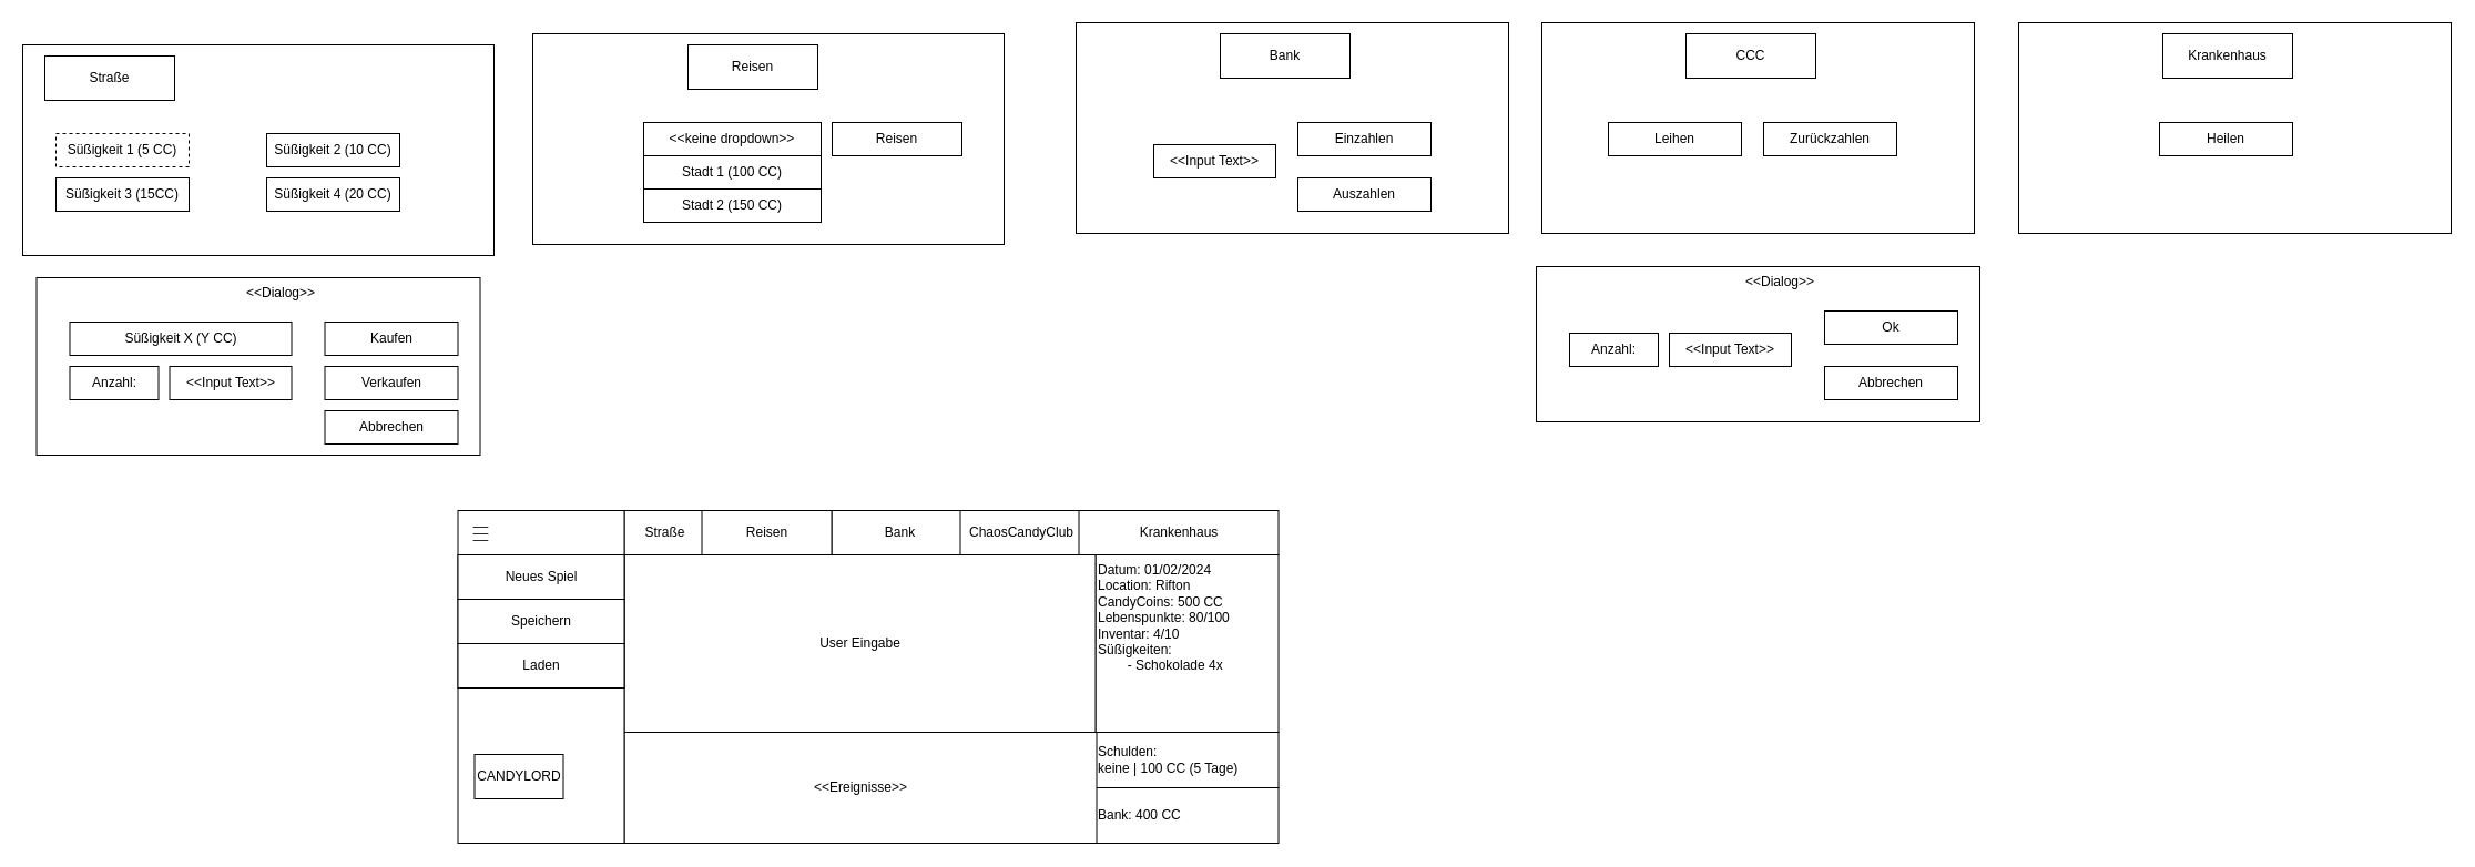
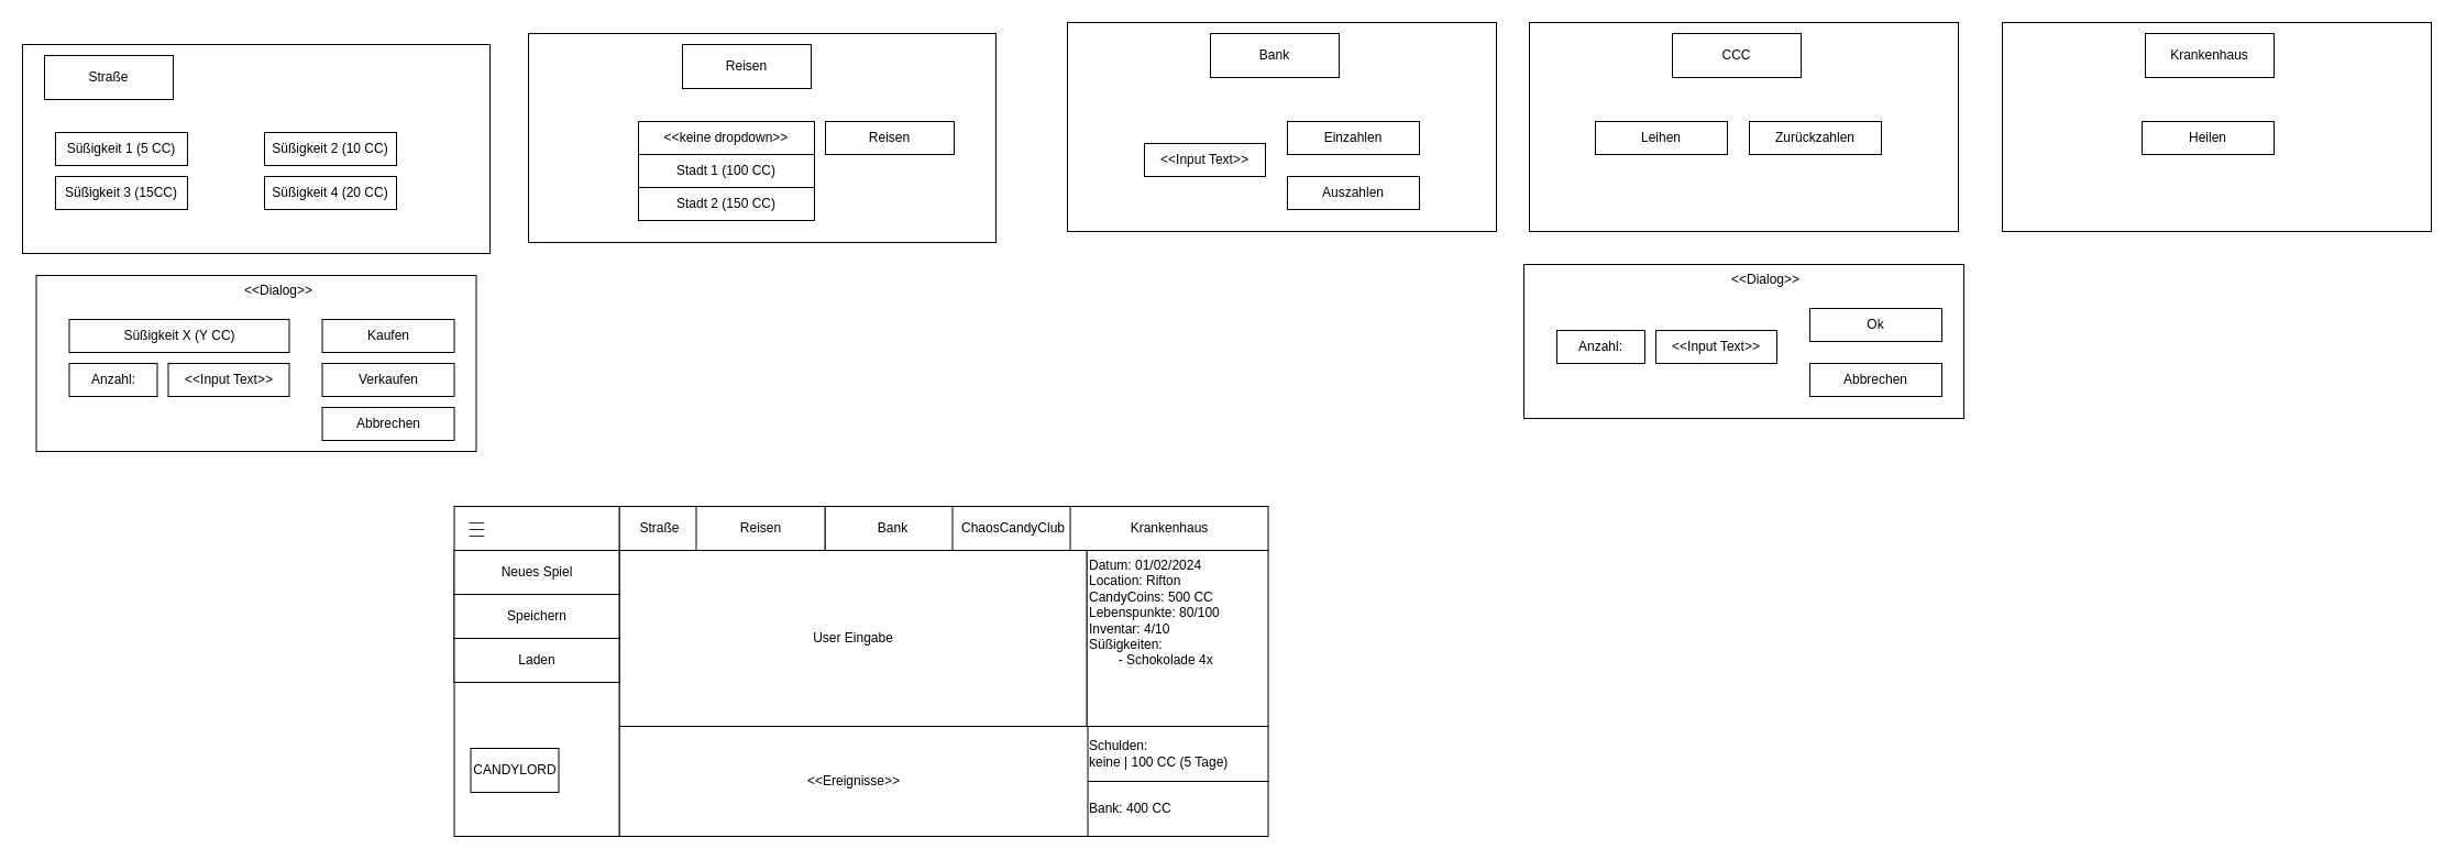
- <mxCell id="27" value="Süßigkeit 1 (5 CC)" style="rounded=0;whiteSpace=wrap;html=1;dashed=1;" vertex="1" parent="1"><mxGeometry x="50" y="120" width="120" height="30" as="geometry" /></mxCell>
+ <mxCell id="27" value="Süßigkeit 1 (5 CC)" style="rounded=0;whiteSpace=wrap;html=1;" vertex="1" parent="1"><mxGeometry x="50" y="120" width="120" height="30" as="geometry" /></mxCell>
